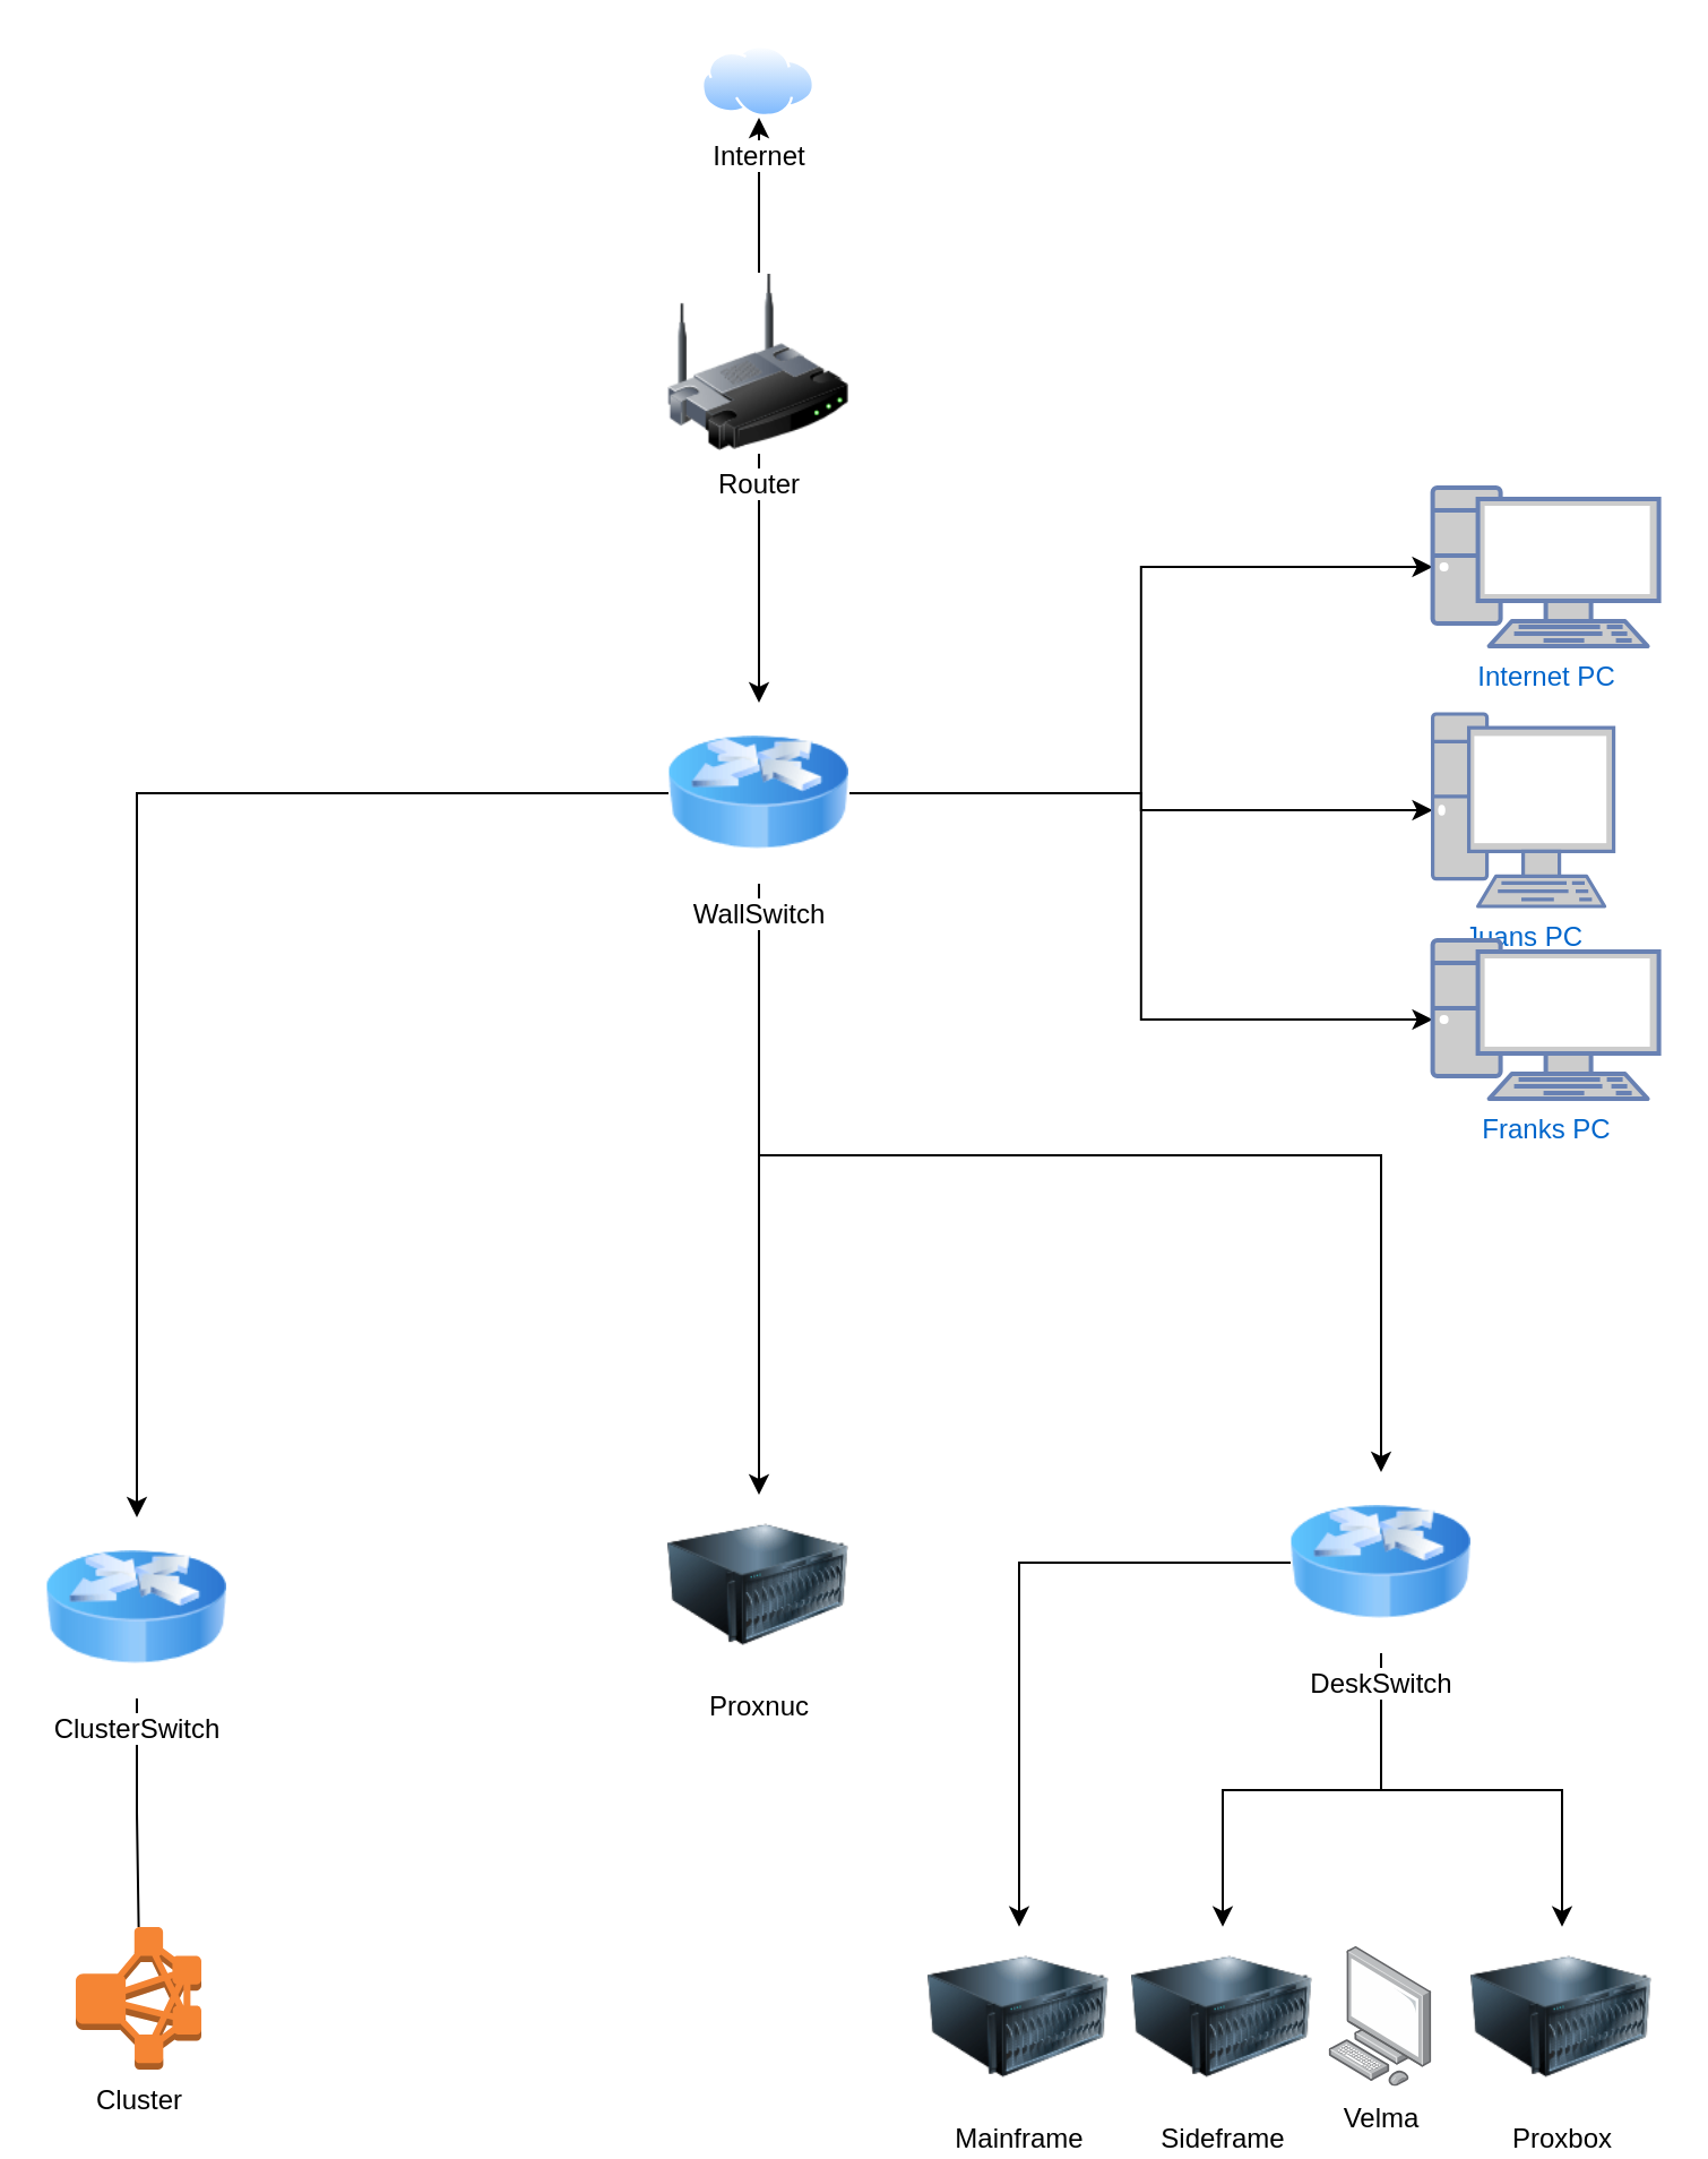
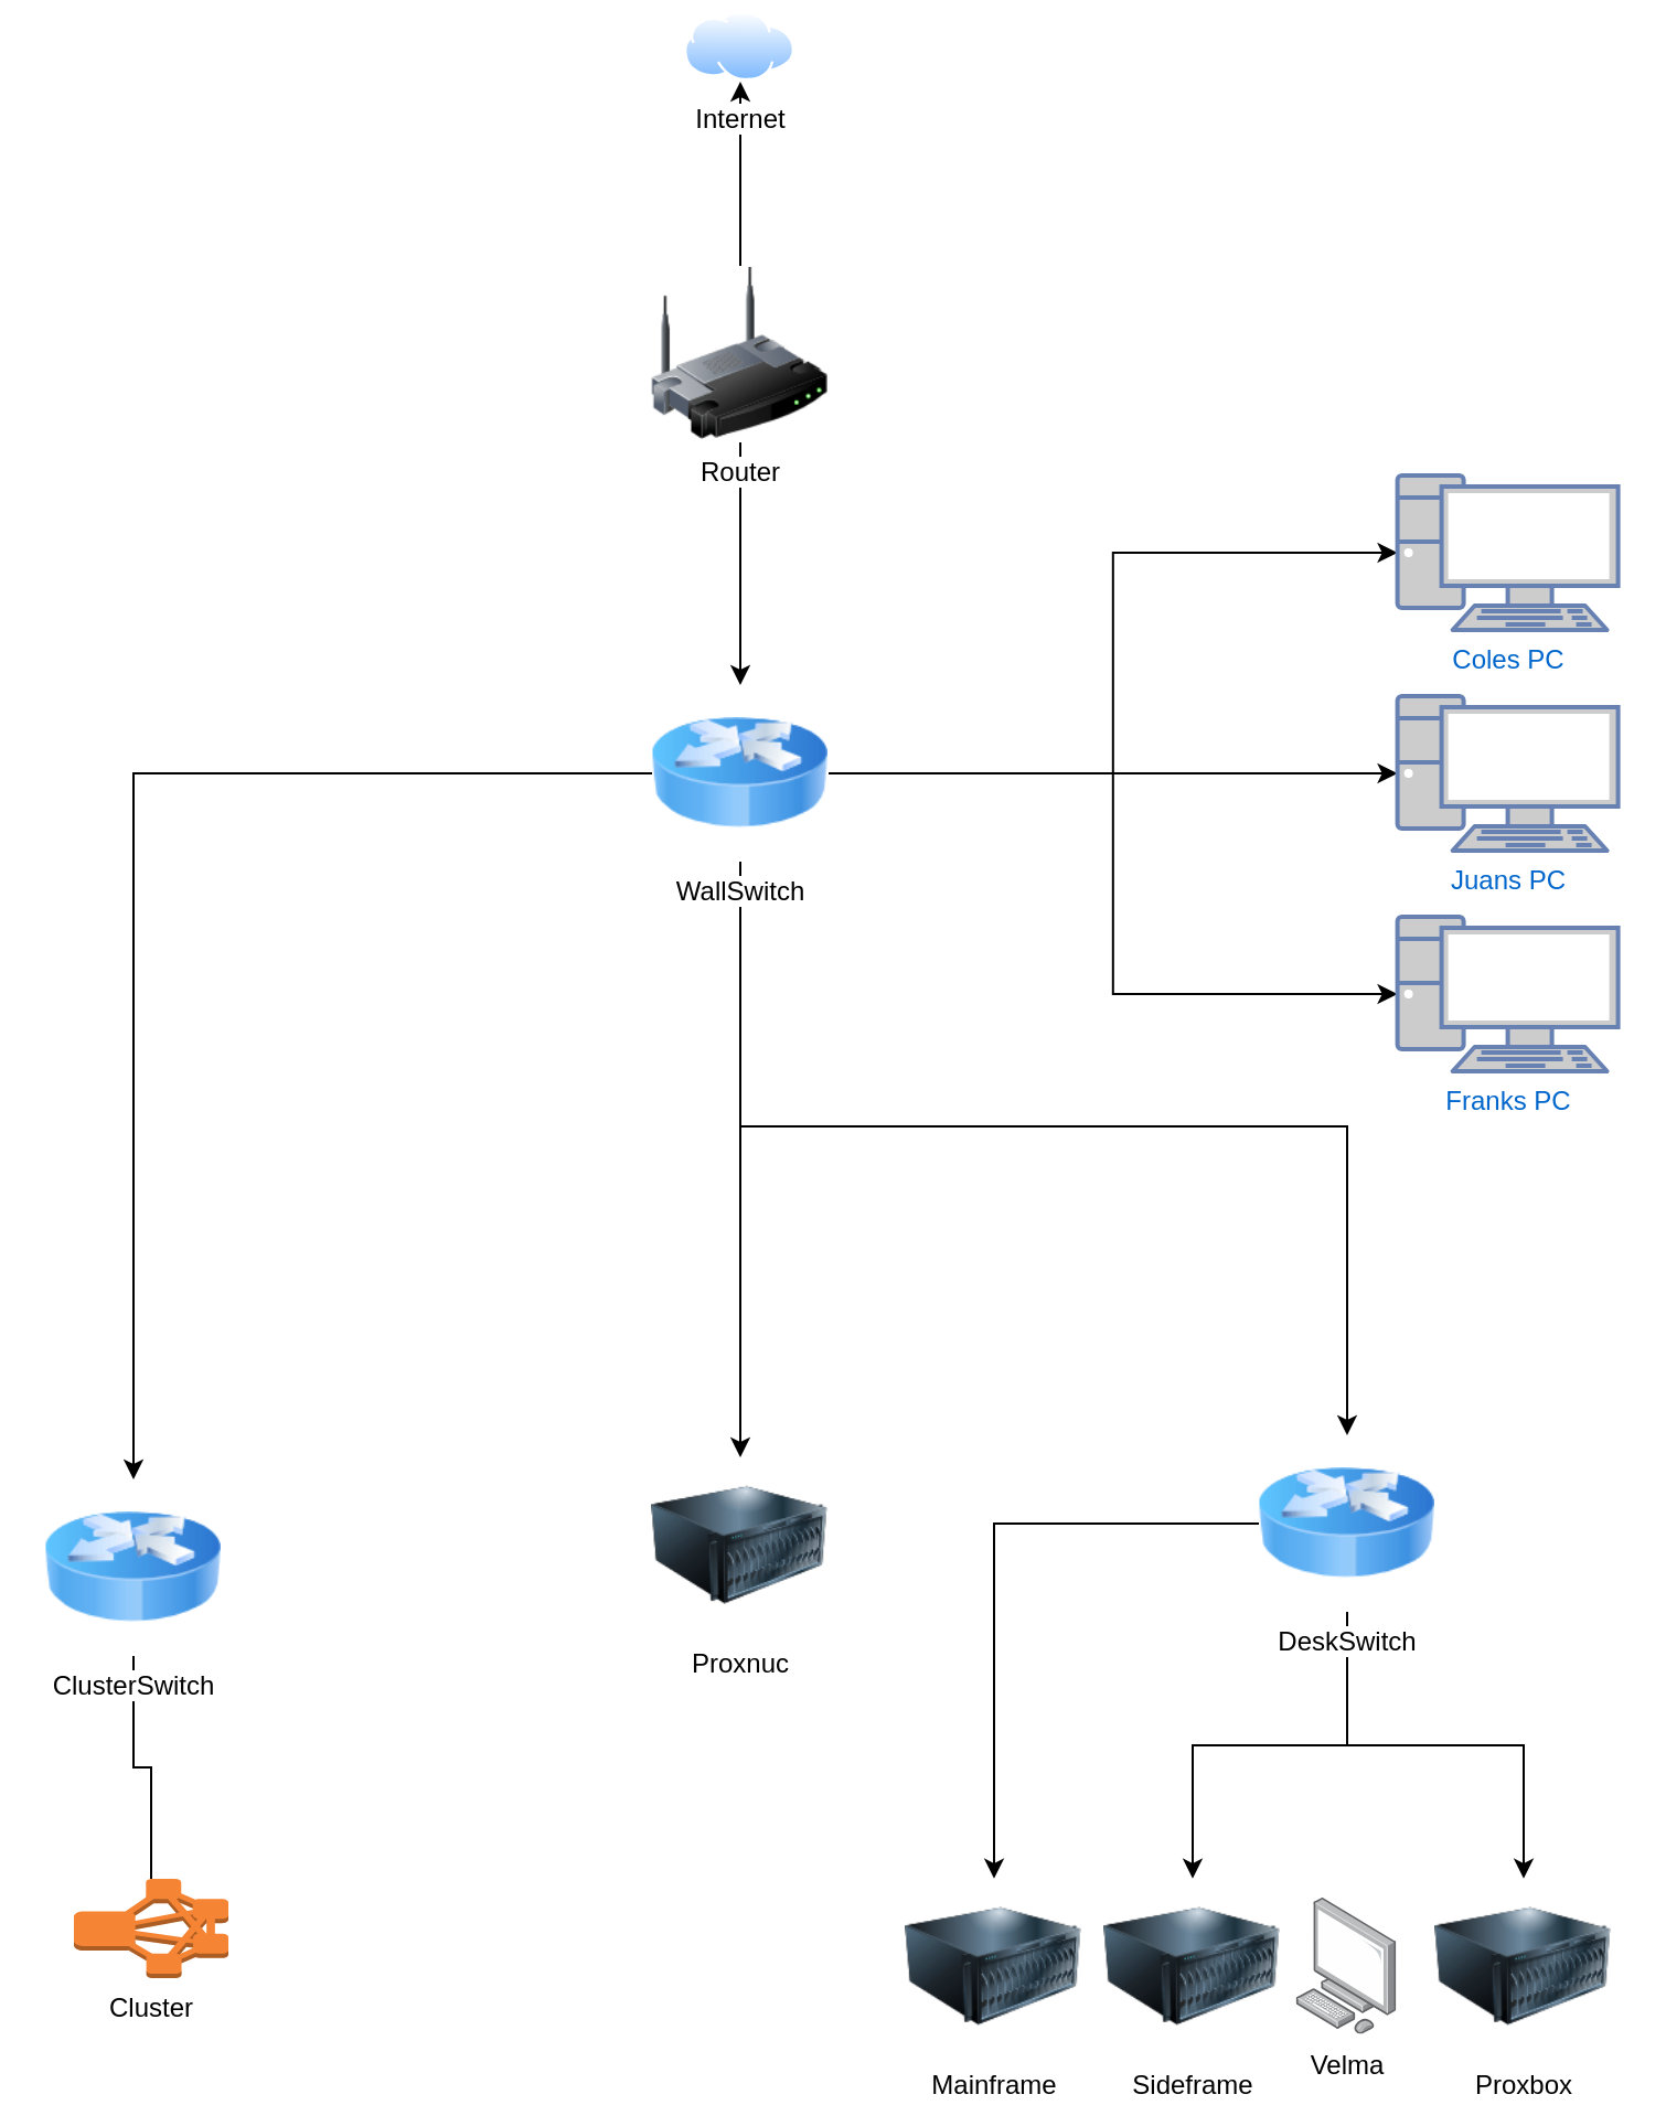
- <mxCell id="24" value="Internet&lt;br&gt;" style="aspect=fixed;perimeter=ellipsePerimeter;html=1;align=center;shadow=0;dashed=0;spacingTop=3;image;image=img/lib/active_directory/internet_cloud.svg;" parent="1" vertex="1"><mxGeometry x="310" y="20" width="50" height="31.5" as="geometry" /></mxCell>
+ <mxCell id="24" value="Internet&lt;br&gt;" style="aspect=fixed;perimeter=ellipsePerimeter;html=1;align=center;shadow=0;dashed=0;spacingTop=3;image;image=img/lib/active_directory/internet_cloud.svg;" parent="1" vertex="1"><mxGeometry x="310" y="5" width="50" height="31.5" as="geometry" /></mxCell>
- <mxCell id="25" value="Internet PC&lt;br&gt;" style="fontColor=#0066CC;verticalAlign=top;verticalLabelPosition=bottom;labelPosition=center;align=center;html=1;outlineConnect=0;fillColor=#CCCCCC;strokeColor=#6881B3;gradientColor=none;gradientDirection=north;strokeWidth=2;shape=mxgraph.networks.pc;" parent="1" vertex="1"><mxGeometry x="632.8" y="215" width="100" height="70" as="geometry" /></mxCell>
+ <mxCell id="25" value="Coles PC&lt;br&gt;" style="fontColor=#0066CC;verticalAlign=top;verticalLabelPosition=bottom;labelPosition=center;align=center;html=1;outlineConnect=0;fillColor=#CCCCCC;strokeColor=#6881B3;gradientColor=none;gradientDirection=north;strokeWidth=2;shape=mxgraph.networks.pc;" parent="1" vertex="1"><mxGeometry x="632.8" y="215" width="100" height="70" as="geometry" /></mxCell>
- <mxCell id="26" value="Juans PC" style="fontColor=#0066CC;verticalAlign=top;verticalLabelPosition=bottom;labelPosition=center;align=center;html=1;outlineConnect=0;fillColor=#CCCCCC;strokeColor=#6881B3;gradientColor=none;gradientDirection=north;strokeWidth=2;shape=mxgraph.networks.pc;" parent="1" vertex="1"><mxGeometry x="632.8" y="315" width="80" height="85" as="geometry" /></mxCell>
+ <mxCell id="26" value="Juans PC" style="fontColor=#0066CC;verticalAlign=top;verticalLabelPosition=bottom;labelPosition=center;align=center;html=1;outlineConnect=0;fillColor=#CCCCCC;strokeColor=#6881B3;gradientColor=none;gradientDirection=north;strokeWidth=2;shape=mxgraph.networks.pc;" parent="1" vertex="1"><mxGeometry x="632.8" y="315" width="100" height="70" as="geometry" /></mxCell>
- <mxCell id="22" value="Cluster&lt;br&gt;" style="outlineConnect=0;dashed=0;verticalLabelPosition=bottom;verticalAlign=top;align=center;html=1;shape=mxgraph.aws3.emr_cluster;fillColor=#F58534;gradientColor=none;" parent="1" vertex="1"><mxGeometry x="33" y="851" width="55.5" height="63" as="geometry" /></mxCell>
+ <mxCell id="22" value="Cluster&lt;br&gt;" style="outlineConnect=0;dashed=0;verticalLabelPosition=bottom;verticalAlign=top;align=center;html=1;shape=mxgraph.aws3.emr_cluster;fillColor=#F58534;gradientColor=none;" parent="1" vertex="1"><mxGeometry x="33" y="851" width="70" height="45" as="geometry" /></mxCell>
